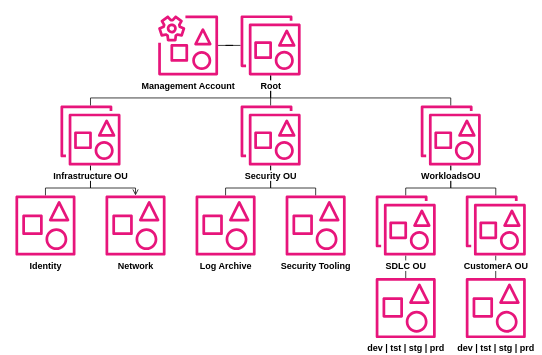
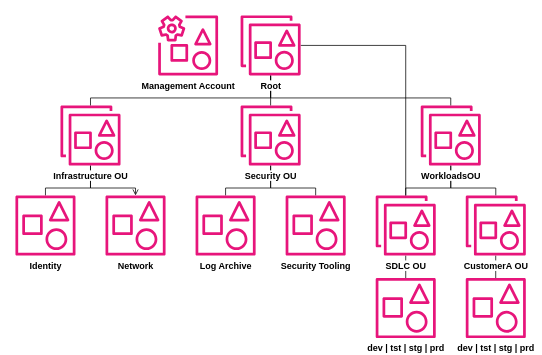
- <mxCell id="25" style="edgeStyle=orthogonalEdgeStyle;rounded=0;orthogonalLoop=1;jettySize=auto;html=1;strokeColor=#000000;endArrow=none;endFill=0;labelBackgroundColor=default;fontColor=#000000;fontStyle=1" parent="1" source="26" target="3" edge="1"><mxGeometry relative="1" as="geometry" /></mxCell>
+ <mxCell id="25" style="edgeStyle=orthogonalEdgeStyle;rounded=0;orthogonalLoop=1;jettySize=auto;html=1;strokeColor=#000000;endArrow=none;endFill=0;labelBackgroundColor=default;fontColor=#000000;fontStyle=1;" parent="1" source="26" target="18" edge="1"><mxGeometry relative="1" as="geometry" /></mxCell>
